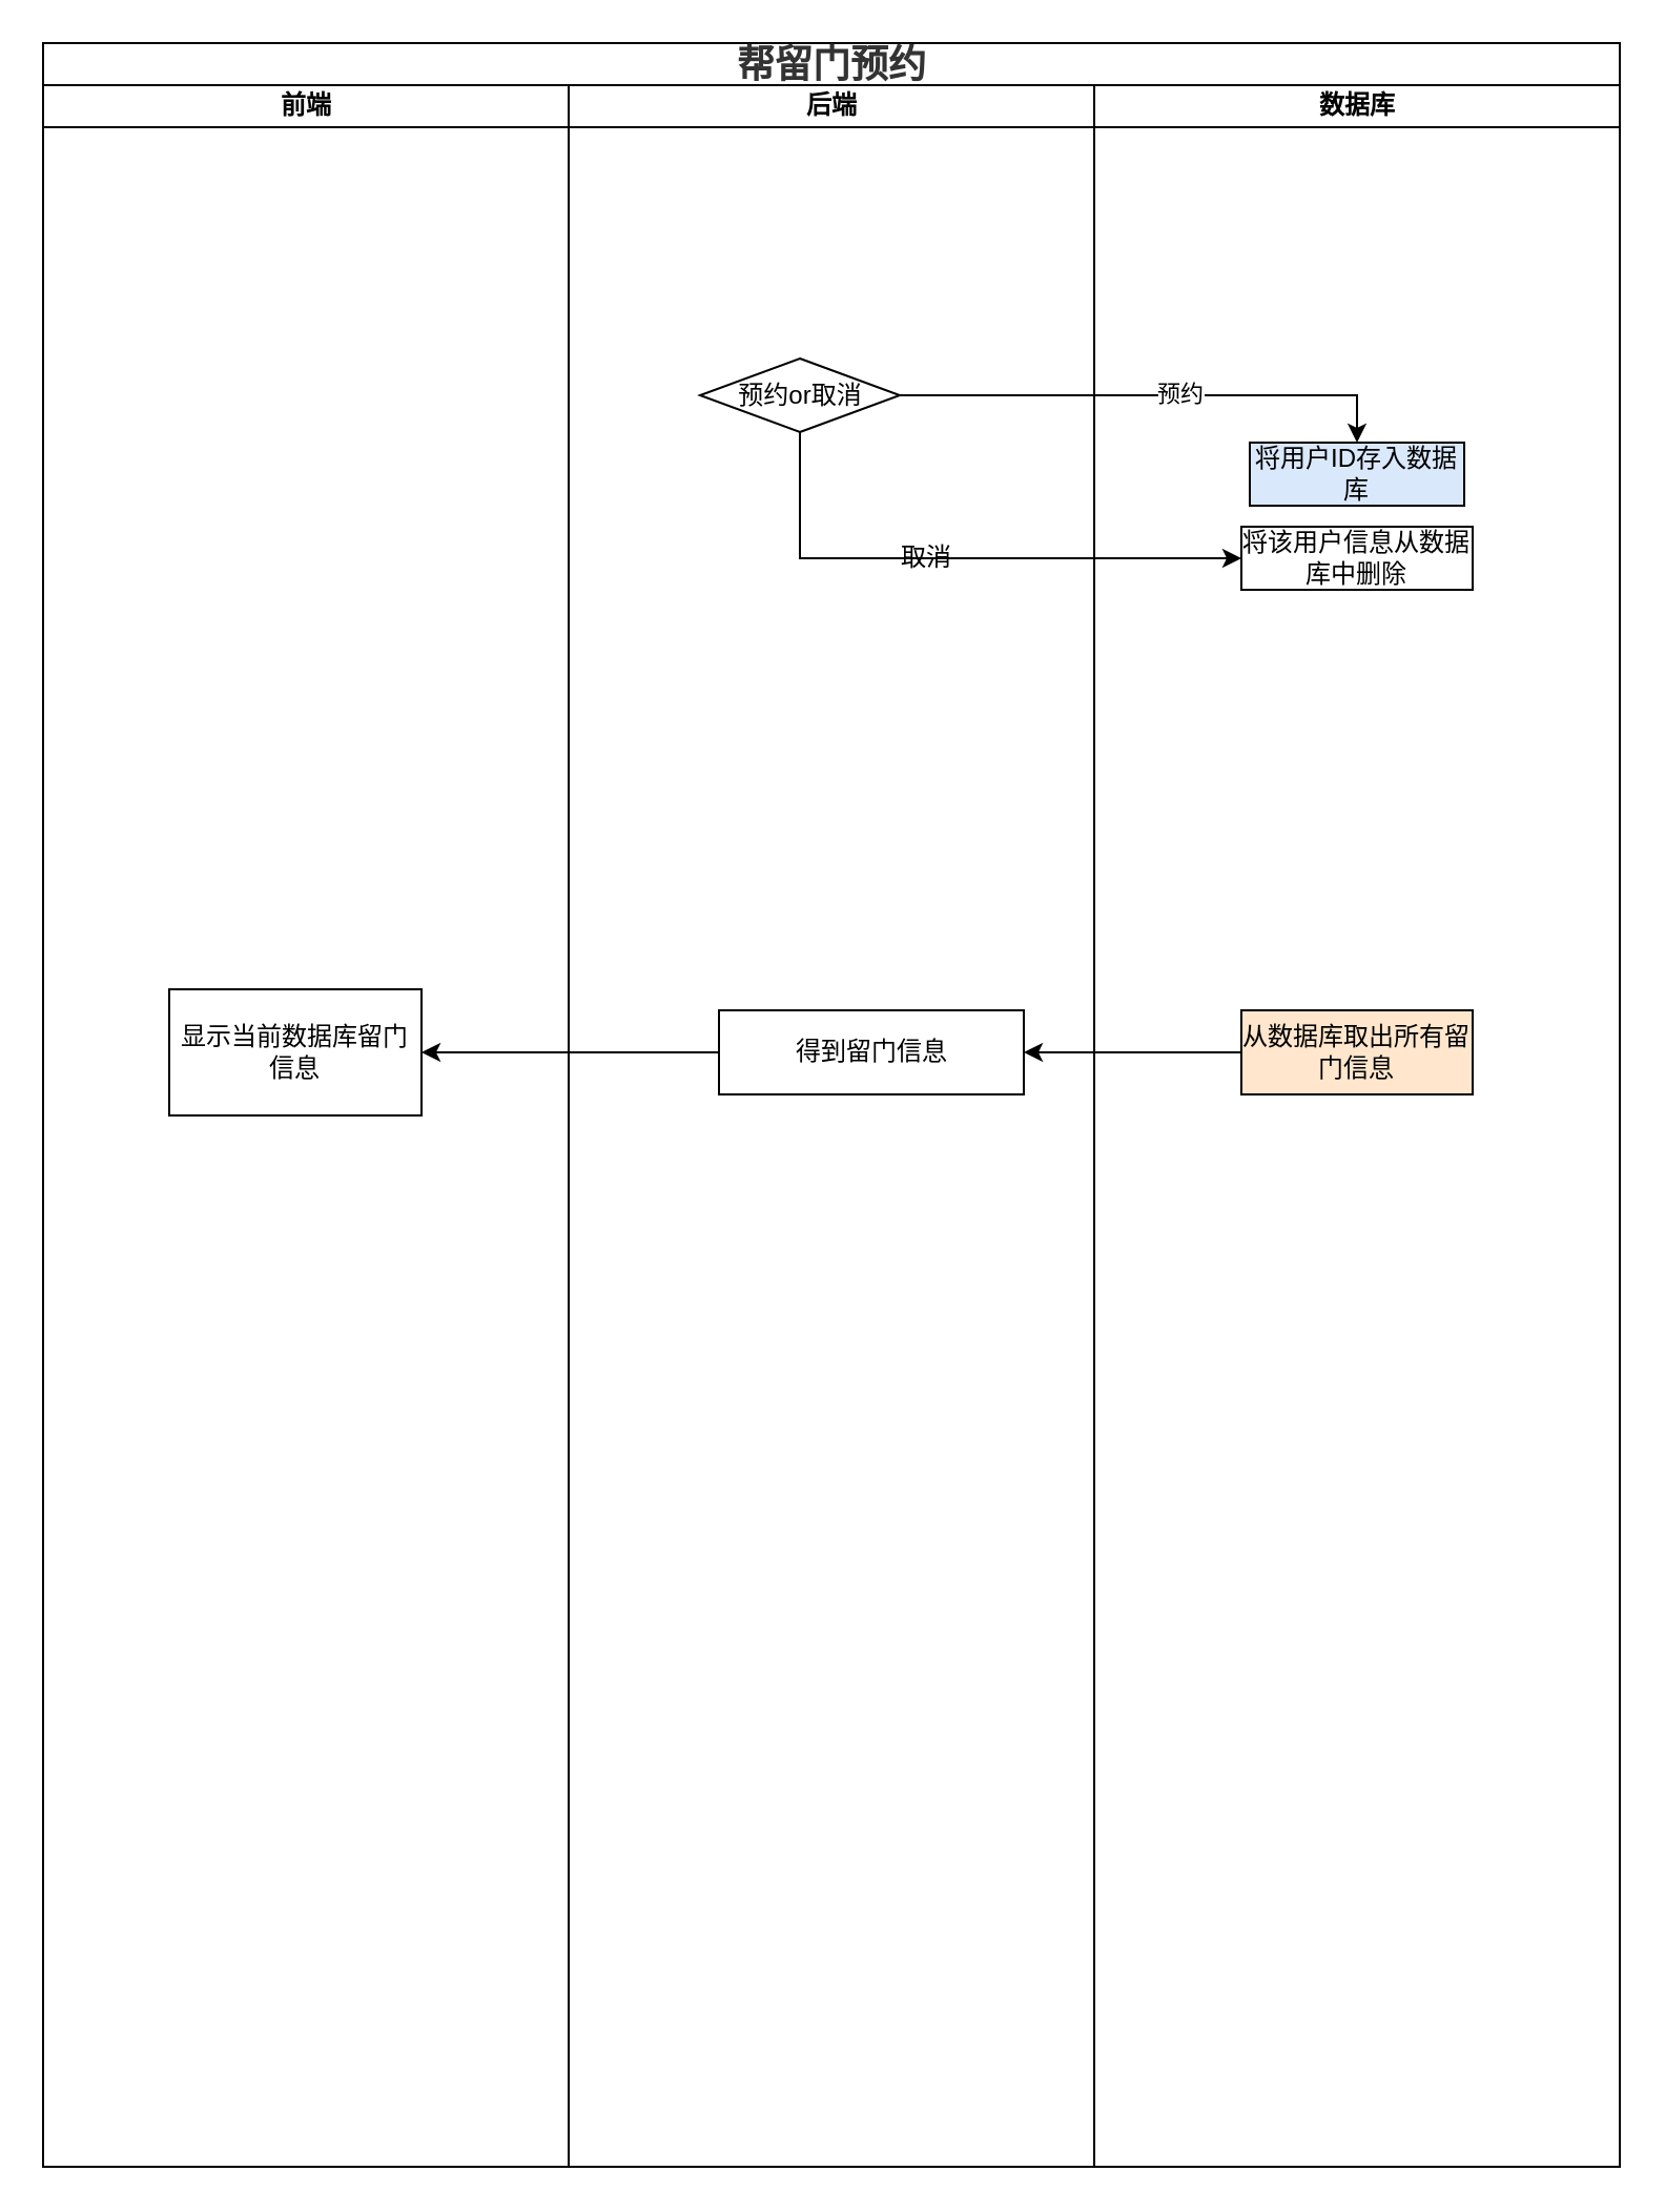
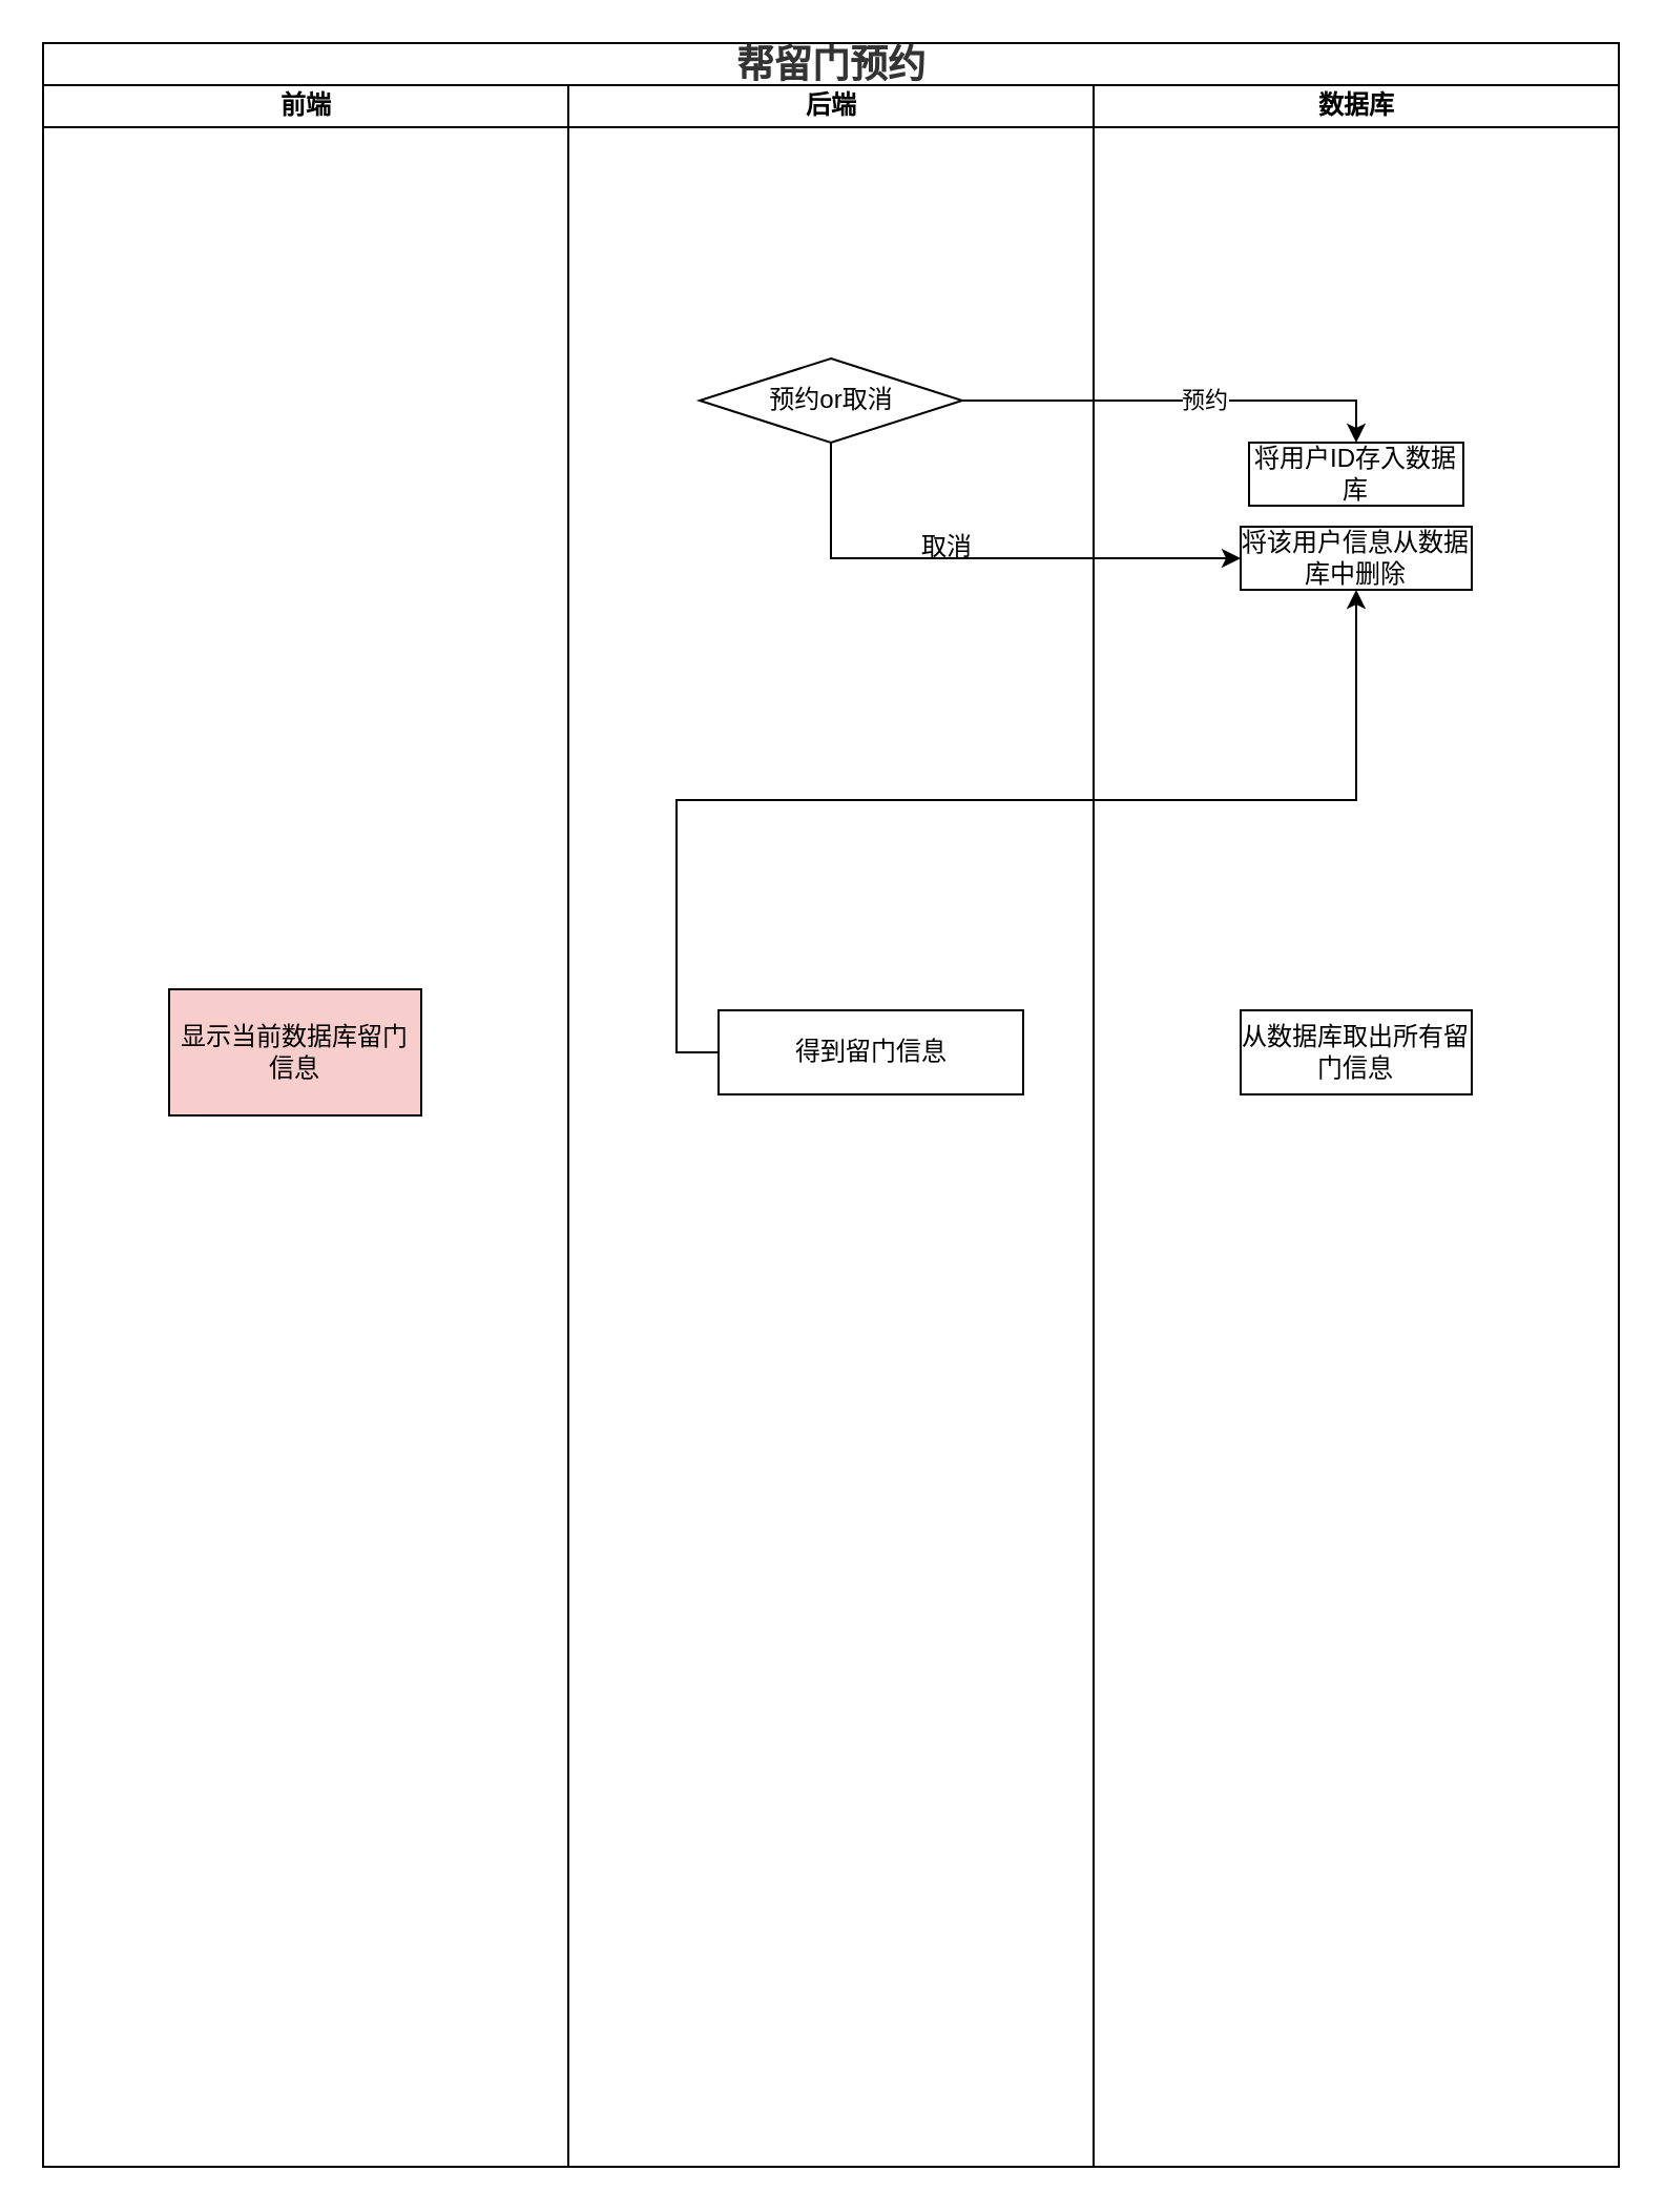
- <mxCell id="6" value="预约or取消" style="rhombus;whiteSpace=wrap;html=1;" parent="5" vertex="1"><mxGeometry x="62.5" y="130" width="95" height="35" as="geometry" /></mxCell>
+ <mxCell id="6" value="预约or取消" style="rhombus;whiteSpace=wrap;html=1;" parent="5" vertex="1"><mxGeometry x="62.5" y="130" width="125" height="40" as="geometry" /></mxCell>
- <mxCell id="10" value="将用户ID存入数据库" style="rounded=0;whiteSpace=wrap;html=1;fillColor=#dae8fc;" vertex="1" parent="8"><mxGeometry x="74" y="170" width="102" height="30" as="geometry" /></mxCell>
+ <mxCell id="10" value="将用户ID存入数据库" style="rounded=0;whiteSpace=wrap;html=1;" vertex="1" parent="8"><mxGeometry x="74" y="170" width="102" height="30" as="geometry" /></mxCell>
- <mxCell id="17" value="取消" style="text;html=1;align=center;verticalAlign=middle;resizable=0;points=[];autosize=1;strokeColor=none;fillColor=none;" vertex="1" parent="1"><mxGeometry x="420" y="255" width="40" height="20" as="geometry" /></mxCell>
+ <mxCell id="17" value="取消" style="text;html=1;align=center;verticalAlign=middle;resizable=0;points=[];autosize=1;strokeColor=none;fillColor=none;" vertex="1" parent="1"><mxGeometry x="430" y="250" width="40" height="20" as="geometry" /></mxCell>
- <mxCell id="4" value="&lt;span&gt;显示当前数据库留门信息&lt;/span&gt;" style="rounded=0;whiteSpace=wrap;html=1;" parent="3" vertex="1"><mxGeometry x="60" y="430" width="120" height="60" as="geometry" /></mxCell>
+ <mxCell id="4" value="&lt;span&gt;显示当前数据库留门信息&lt;/span&gt;" style="rounded=0;whiteSpace=wrap;html=1;fillColor=#f8cecc;" parent="3" vertex="1"><mxGeometry x="60" y="430" width="120" height="60" as="geometry" /></mxCell>
- <mxCell id="13" style="edgeStyle=orthogonalEdgeStyle;rounded=0;orthogonalLoop=1;jettySize=auto;html=1;exitX=0;exitY=0.5;exitDx=0;exitDy=0;entryX=1;entryY=0.5;entryDx=0;entryDy=0;" parent="2" source="7" target="4" edge="1"><mxGeometry relative="1" as="geometry" /></mxCell>
+ <mxCell id="13" style="edgeStyle=orthogonalEdgeStyle;rounded=0;orthogonalLoop=1;jettySize=auto;html=1;exitX=0;exitY=0.5;exitDx=0;exitDy=0;" parent="2" source="7" target="11" edge="1"><mxGeometry relative="1" as="geometry" /></mxCell>
- <mxCell id="12" style="edgeStyle=orthogonalEdgeStyle;rounded=0;orthogonalLoop=1;jettySize=auto;html=1;exitX=0;exitY=0.5;exitDx=0;exitDy=0;entryX=1;entryY=0.5;entryDx=0;entryDy=0;" parent="2" source="9" target="7" edge="1"><mxGeometry relative="1" as="geometry" /></mxCell>
- <mxCell id="9" value="从数据库取出所有留门信息" style="rounded=0;whiteSpace=wrap;html=1;fillColor=#ffe6cc;" parent="8" vertex="1"><mxGeometry x="70" y="440" width="110" height="40" as="geometry" /></mxCell>
+ <mxCell id="9" value="从数据库取出所有留门信息" style="rounded=0;whiteSpace=wrap;html=1;" parent="8" vertex="1"><mxGeometry x="70" y="440" width="110" height="40" as="geometry" /></mxCell>
